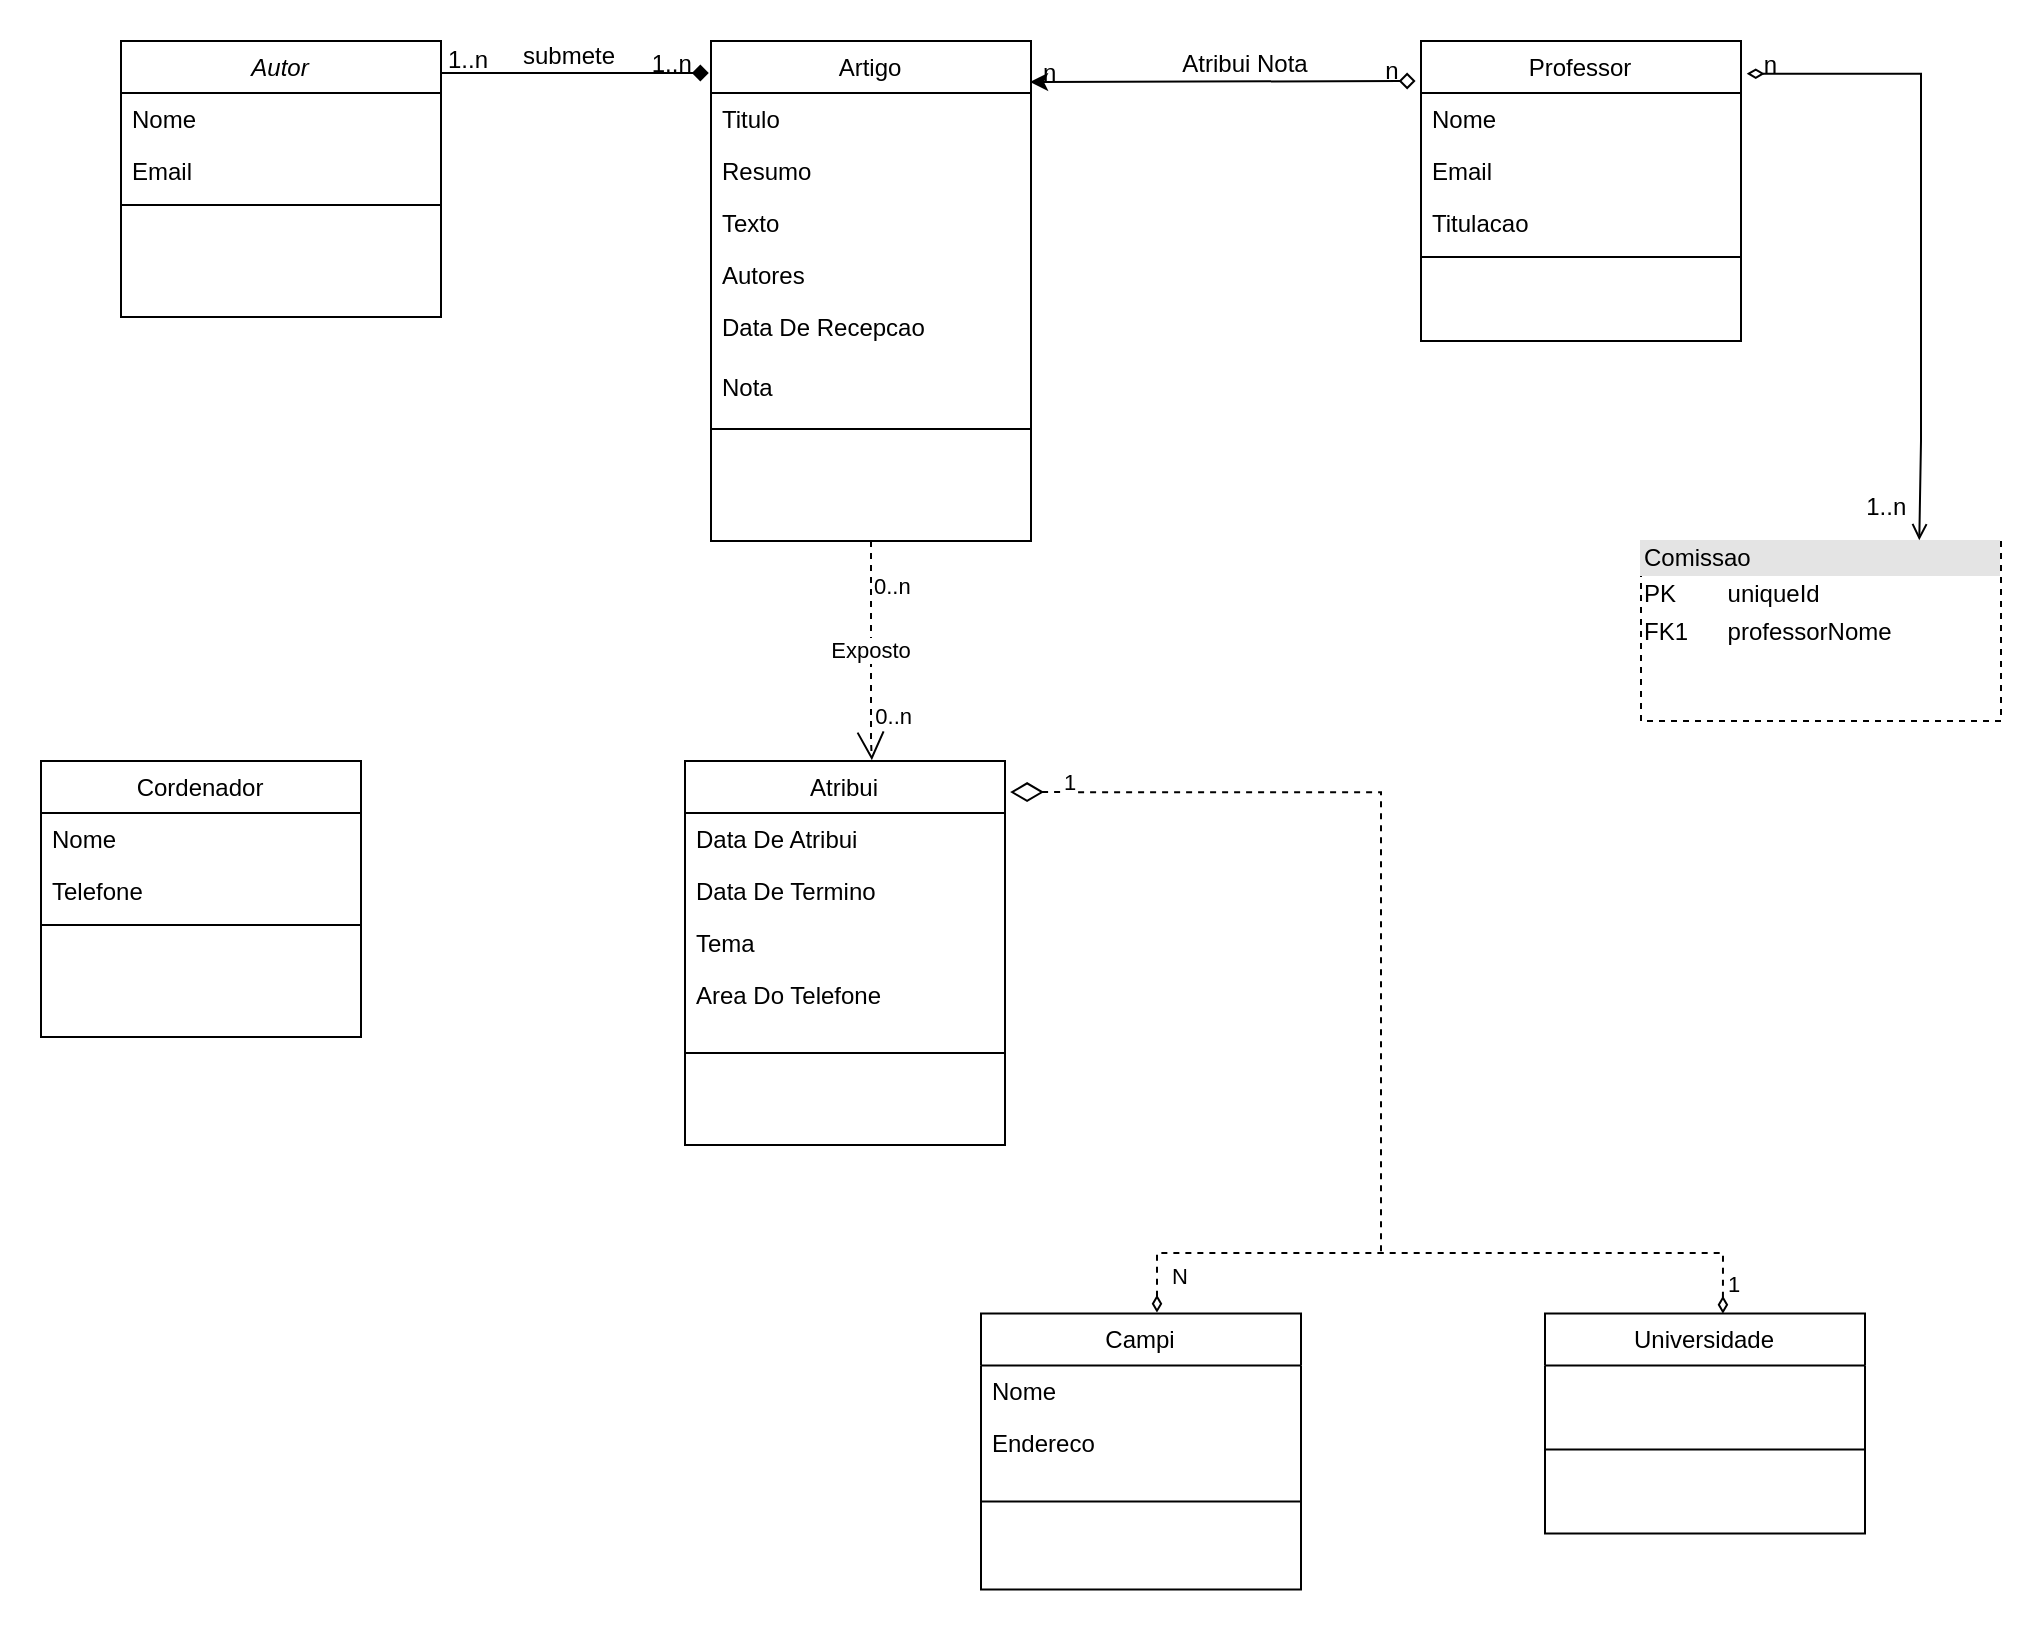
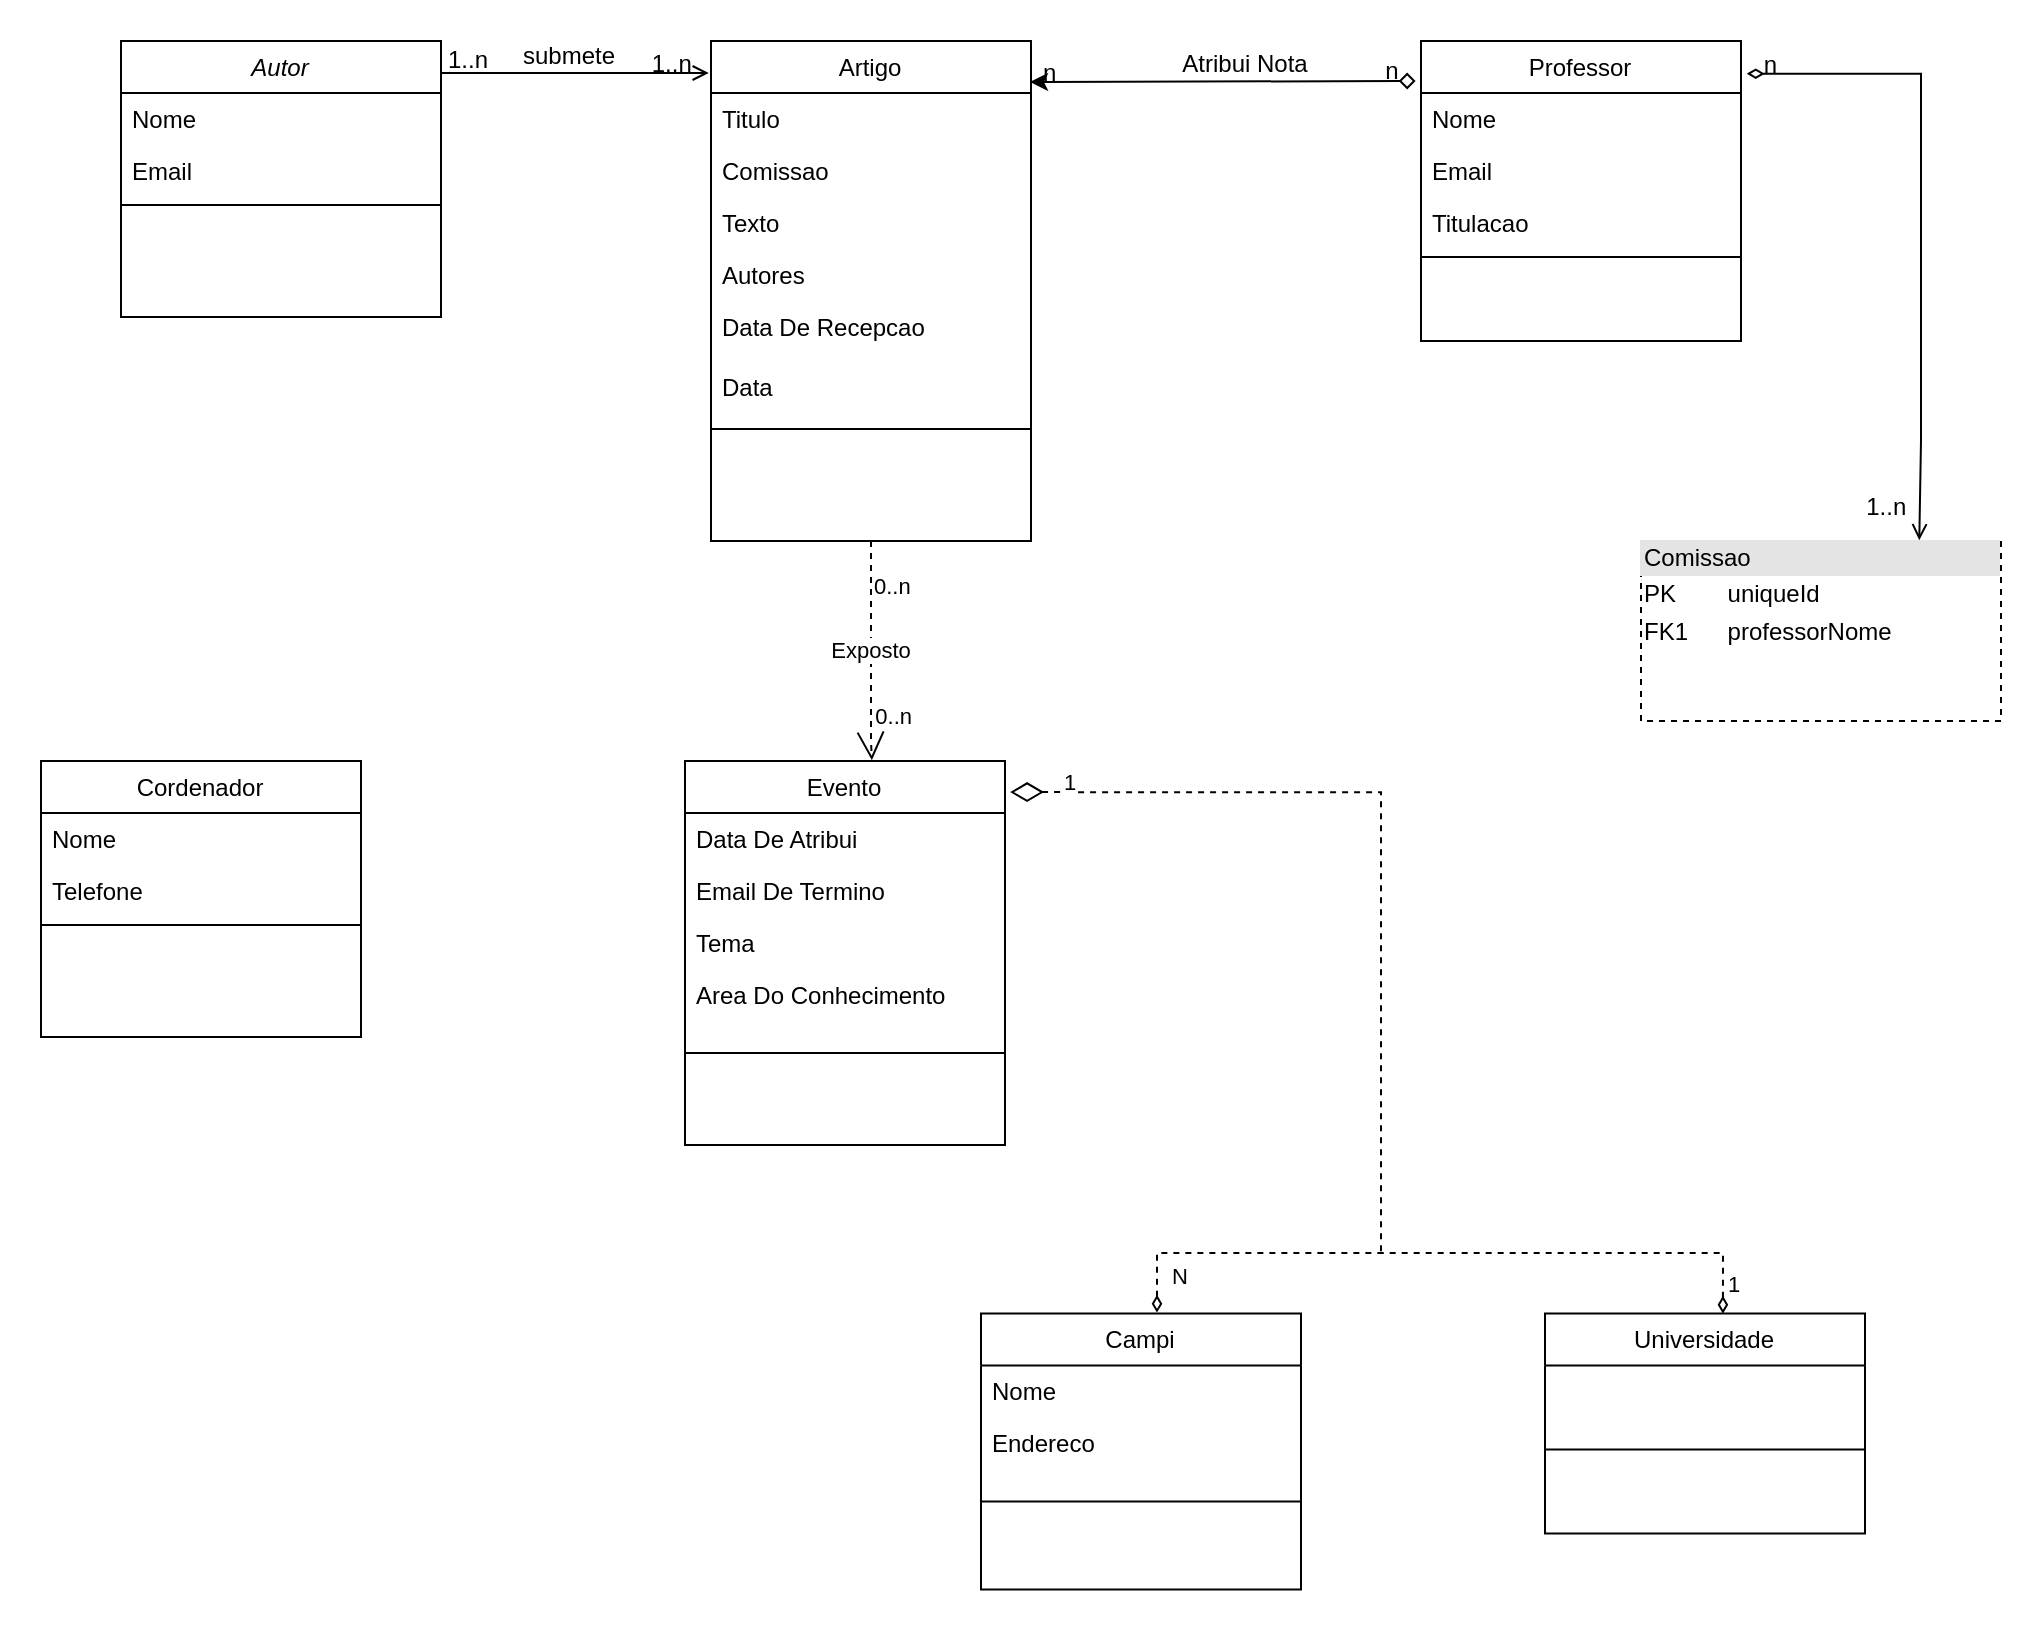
- <mxCell id="24" value="" style="endArrow=diamond;shadow=0;strokeWidth=1;rounded=0;endFill=1;edgeStyle=elbowEdgeStyle;elbow=vertical;entryX=-0.007;entryY=0.065;entryDx=0;entryDy=0;entryPerimeter=0;" parent="1" source="2" target="16" edge="1"><mxGeometry x="0.5" y="41" relative="1" as="geometry"><mxPoint x="221" y="40" as="sourcePoint" /><mxPoint x="380" y="102" as="targetPoint" /><mxPoint x="-40" y="32" as="offset" /></mxGeometry></mxCell>
+ <mxCell id="24" value="" style="endArrow=open;shadow=0;strokeWidth=1;rounded=0;endFill=1;edgeStyle=elbowEdgeStyle;elbow=vertical;entryX=-0.007;entryY=0.065;entryDx=0;entryDy=0;entryPerimeter=0;" parent="1" source="2" target="16" edge="1"><mxGeometry x="0.5" y="41" relative="1" as="geometry"><mxPoint x="221" y="40" as="sourcePoint" /><mxPoint x="380" y="102" as="targetPoint" /><mxPoint x="-40" y="32" as="offset" /></mxGeometry></mxCell>
- <mxCell id="18" value="Resumo" style="text;align=left;verticalAlign=top;spacingLeft=4;spacingRight=4;overflow=hidden;rotatable=0;points=[[0,0.5],[1,0.5]];portConstraint=eastwest;rounded=0;shadow=0;html=0;" parent="16" vertex="1"><mxGeometry y="52" width="160" height="26" as="geometry" /></mxCell>
+ <mxCell id="18" value="Comissao" style="text;align=left;verticalAlign=top;spacingLeft=4;spacingRight=4;overflow=hidden;rotatable=0;points=[[0,0.5],[1,0.5]];portConstraint=eastwest;rounded=0;shadow=0;html=0;" parent="16" vertex="1"><mxGeometry y="52" width="160" height="26" as="geometry" /></mxCell>
- <mxCell id="22" value="Nota" style="text;align=left;verticalAlign=top;spacingLeft=4;spacingRight=4;overflow=hidden;rotatable=0;points=[[0,0.5],[1,0.5]];portConstraint=eastwest;rounded=0;shadow=0;html=0;" vertex="1" parent="16"><mxGeometry y="160" width="160" height="30" as="geometry" /></mxCell>
+ <mxCell id="22" value="Data" style="text;align=left;verticalAlign=top;spacingLeft=4;spacingRight=4;overflow=hidden;rotatable=0;points=[[0,0.5],[1,0.5]];portConstraint=eastwest;rounded=0;shadow=0;html=0;" vertex="1" parent="16"><mxGeometry y="160" width="160" height="30" as="geometry" /></mxCell>
- <mxCell id="10" value="Atribui" style="swimlane;fontStyle=0;align=center;verticalAlign=top;childLayout=stackLayout;horizontal=1;startSize=26;horizontalStack=0;resizeParent=1;resizeLast=0;collapsible=1;marginBottom=0;rounded=0;shadow=0;strokeWidth=1;" parent="1" vertex="1"><mxGeometry x="342" y="380" width="160" height="192" as="geometry"><mxRectangle x="340" y="380" width="170" height="26" as="alternateBounds" /></mxGeometry></mxCell>
+ <mxCell id="10" value="Evento" style="swimlane;fontStyle=0;align=center;verticalAlign=top;childLayout=stackLayout;horizontal=1;startSize=26;horizontalStack=0;resizeParent=1;resizeLast=0;collapsible=1;marginBottom=0;rounded=0;shadow=0;strokeWidth=1;" parent="1" vertex="1"><mxGeometry x="342" y="380" width="160" height="192" as="geometry"><mxRectangle x="340" y="380" width="170" height="26" as="alternateBounds" /></mxGeometry></mxCell>
- <mxCell id="12" value="Data De Termino" style="text;align=left;verticalAlign=top;spacingLeft=4;spacingRight=4;overflow=hidden;rotatable=0;points=[[0,0.5],[1,0.5]];portConstraint=eastwest;" vertex="1" parent="10"><mxGeometry y="52" width="160" height="26" as="geometry" /></mxCell>
+ <mxCell id="12" value="Email De Termino" style="text;align=left;verticalAlign=top;spacingLeft=4;spacingRight=4;overflow=hidden;rotatable=0;points=[[0,0.5],[1,0.5]];portConstraint=eastwest;" vertex="1" parent="10"><mxGeometry y="52" width="160" height="26" as="geometry" /></mxCell>
- <mxCell id="14" value="Area Do Telefone" style="text;align=left;verticalAlign=top;spacingLeft=4;spacingRight=4;overflow=hidden;rotatable=0;points=[[0,0.5],[1,0.5]];portConstraint=eastwest;" vertex="1" parent="10"><mxGeometry y="104" width="160" height="26" as="geometry" /></mxCell>
+ <mxCell id="14" value="Area Do Conhecimento" style="text;align=left;verticalAlign=top;spacingLeft=4;spacingRight=4;overflow=hidden;rotatable=0;points=[[0,0.5],[1,0.5]];portConstraint=eastwest;" vertex="1" parent="10"><mxGeometry y="104" width="160" height="26" as="geometry" /></mxCell>
